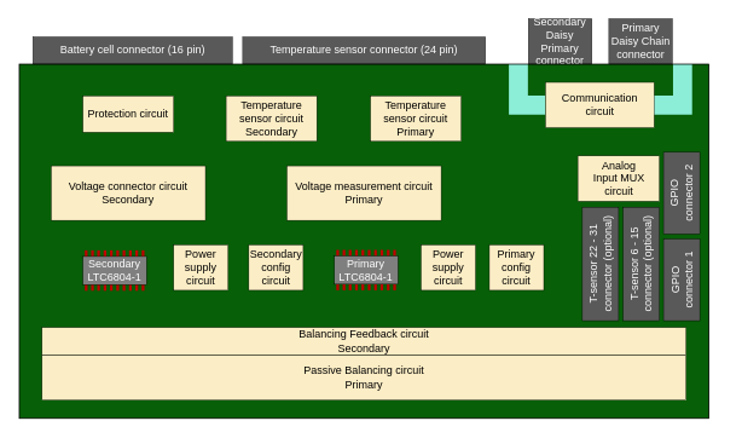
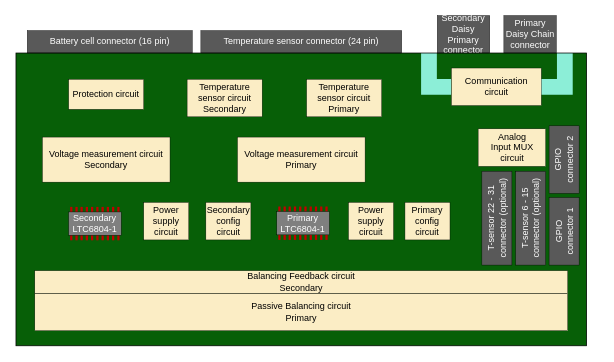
- <mxCell id="14" value="Voltage connector circuit&lt;br&gt;Secondary" style="rounded=0;whiteSpace=wrap;html=1;strokeWidth=0.5;fillColor=#fbedc5;" parent="1" vertex="1"><mxGeometry x="56" y="182" width="170" height="60" as="geometry" /></mxCell>
+ <mxCell id="14" value="Voltage measurement circuit&lt;br&gt;Secondary" style="rounded=0;whiteSpace=wrap;html=1;strokeWidth=0.5;fillColor=#fbedc5;" parent="1" vertex="1"><mxGeometry x="56" y="182" width="170" height="60" as="geometry" /></mxCell>
